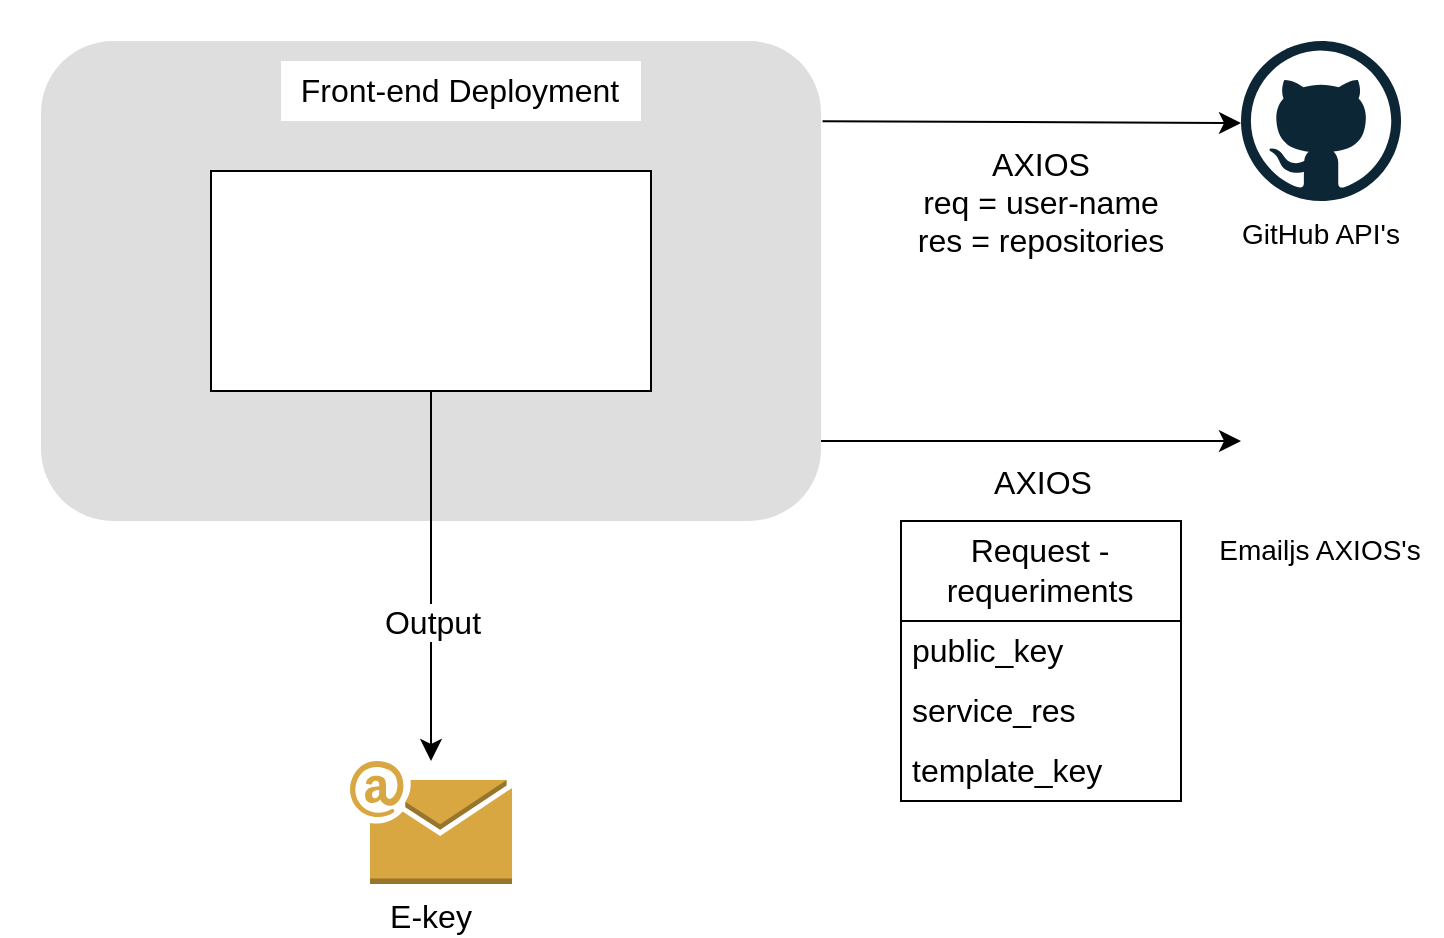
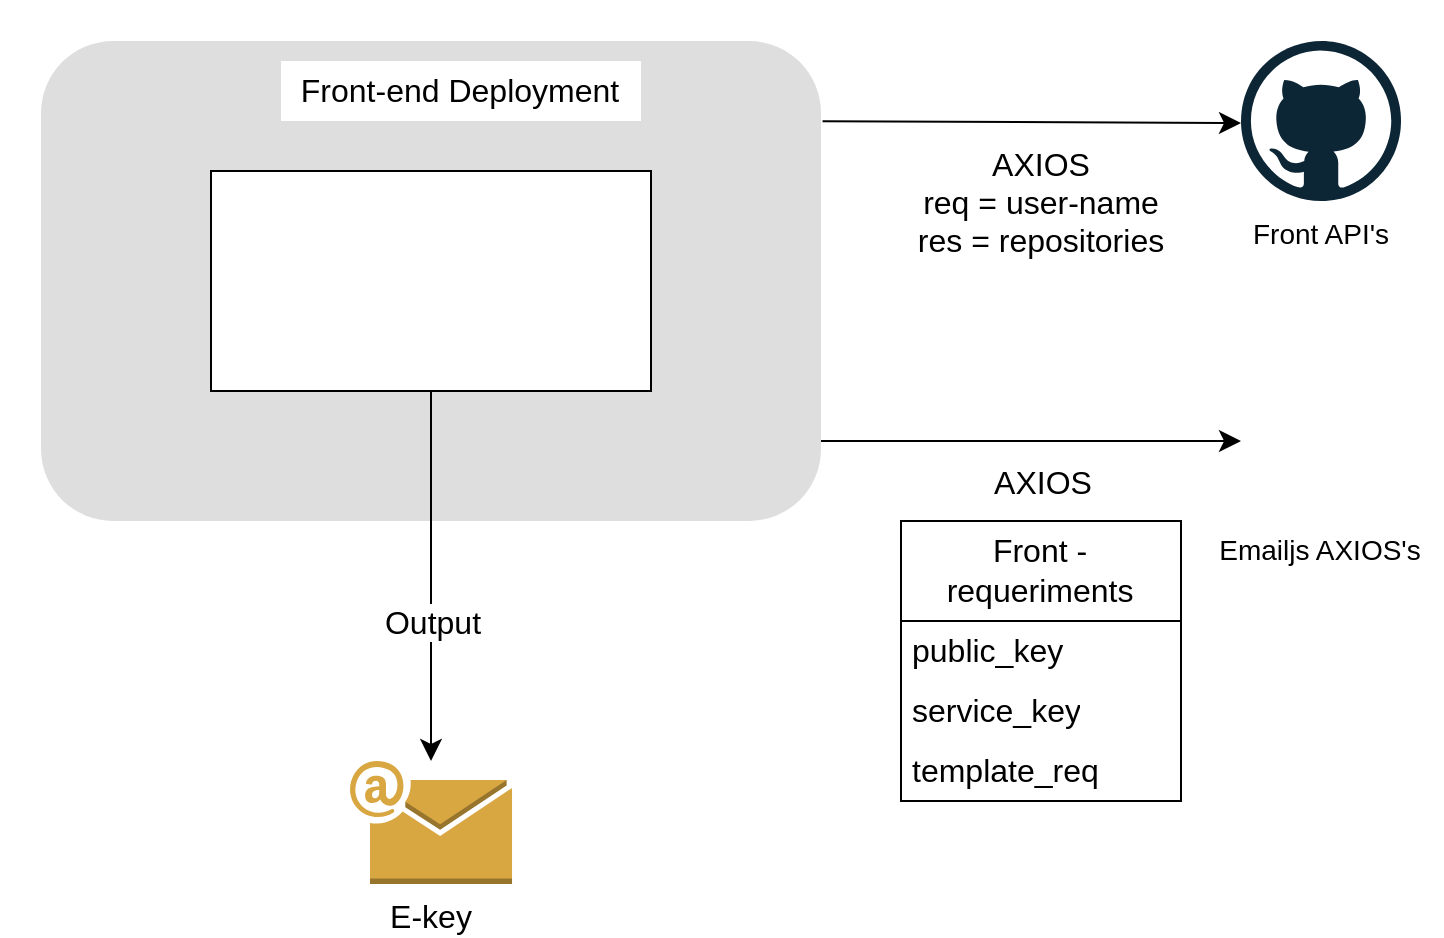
- <mxCell id="11" value="&lt;font style=&quot;font-size: 14px;&quot;&gt;GitHub API's&lt;/font&gt;" style="dashed=0;outlineConnect=0;html=1;align=center;labelPosition=center;verticalLabelPosition=bottom;verticalAlign=top;shape=mxgraph.weblogos.github;fontSize=16;" vertex="1" parent="1"><mxGeometry x="620" y="20" width="80" height="80" as="geometry" /></mxCell>
+ <mxCell id="11" value="&lt;font style=&quot;font-size: 14px;&quot;&gt;Front API's&lt;/font&gt;" style="dashed=0;outlineConnect=0;html=1;align=center;labelPosition=center;verticalLabelPosition=bottom;verticalAlign=top;shape=mxgraph.weblogos.github;fontSize=16;" vertex="1" parent="1"><mxGeometry x="620" y="20" width="80" height="80" as="geometry" /></mxCell>
- <mxCell id="13" value="Request - requeriments" style="swimlane;fontStyle=0;childLayout=stackLayout;horizontal=1;startSize=50;horizontalStack=0;resizeParent=1;resizeParentMax=0;resizeLast=0;collapsible=1;marginBottom=0;whiteSpace=wrap;html=1;fontSize=16;" vertex="1" parent="1"><mxGeometry x="450" y="260" width="140" height="140" as="geometry" /></mxCell>
+ <mxCell id="13" value="Front - requeriments" style="swimlane;fontStyle=0;childLayout=stackLayout;horizontal=1;startSize=50;horizontalStack=0;resizeParent=1;resizeParentMax=0;resizeLast=0;collapsible=1;marginBottom=0;whiteSpace=wrap;html=1;fontSize=16;" vertex="1" parent="1"><mxGeometry x="450" y="260" width="140" height="140" as="geometry" /></mxCell>
- <mxCell id="15" value="service_res" style="text;strokeColor=none;fillColor=none;align=left;verticalAlign=middle;spacingLeft=4;spacingRight=4;overflow=hidden;points=[[0,0.5],[1,0.5]];portConstraint=eastwest;rotatable=0;whiteSpace=wrap;html=1;fontSize=16;" vertex="1" parent="13"><mxGeometry y="80" width="140" height="30" as="geometry" /></mxCell>
+ <mxCell id="15" value="service_key" style="text;strokeColor=none;fillColor=none;align=left;verticalAlign=middle;spacingLeft=4;spacingRight=4;overflow=hidden;points=[[0,0.5],[1,0.5]];portConstraint=eastwest;rotatable=0;whiteSpace=wrap;html=1;fontSize=16;" vertex="1" parent="13"><mxGeometry y="80" width="140" height="30" as="geometry" /></mxCell>
- <mxCell id="16" value="template_key" style="text;strokeColor=none;fillColor=none;align=left;verticalAlign=middle;spacingLeft=4;spacingRight=4;overflow=hidden;points=[[0,0.5],[1,0.5]];portConstraint=eastwest;rotatable=0;whiteSpace=wrap;html=1;fontSize=16;" vertex="1" parent="13"><mxGeometry y="110" width="140" height="30" as="geometry" /></mxCell>
+ <mxCell id="16" value="template_req" style="text;strokeColor=none;fillColor=none;align=left;verticalAlign=middle;spacingLeft=4;spacingRight=4;overflow=hidden;points=[[0,0.5],[1,0.5]];portConstraint=eastwest;rotatable=0;whiteSpace=wrap;html=1;fontSize=16;" vertex="1" parent="13"><mxGeometry y="110" width="140" height="30" as="geometry" /></mxCell>
